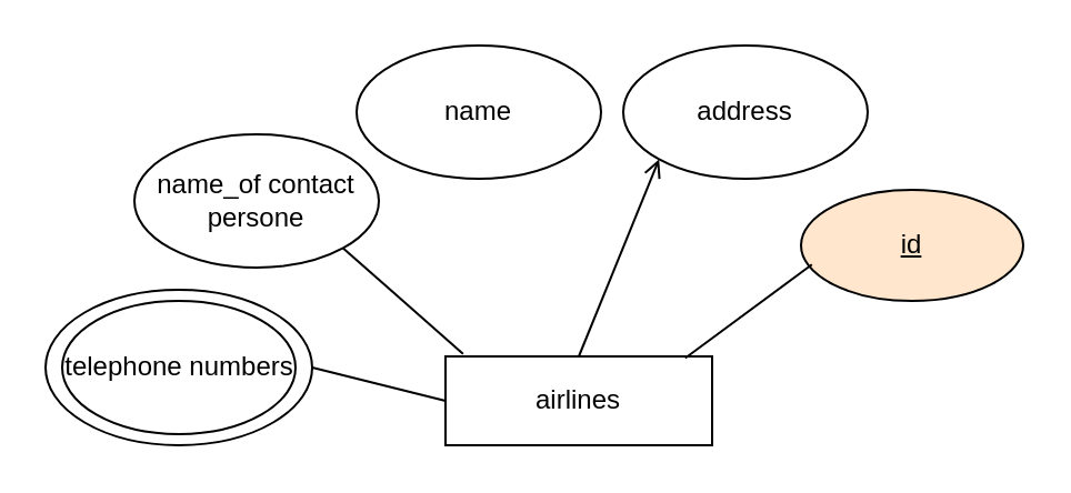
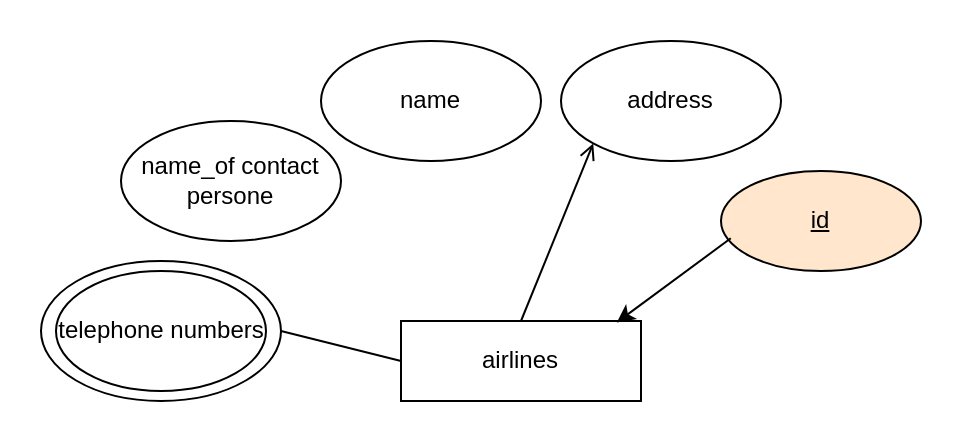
- <mxCell id="9" value="" style="endArrow=none;html=1;rounded=0;exitX=0.066;exitY=-0.029;exitDx=0;exitDy=0;exitPerimeter=0;entryX=1;entryY=1;entryDx=0;entryDy=0;" edge="1" parent="1" source="2" target="6"><mxGeometry width="50" height="50" relative="1" as="geometry"><mxPoint x="120" y="170" as="sourcePoint" /><mxPoint x="170" y="120" as="targetPoint" /></mxGeometry></mxCell>
- <mxCell id="12" value="" style="endArrow=none;html=1;rounded=0;exitX=0.049;exitY=0.673;exitDx=0;exitDy=0;exitPerimeter=0;entryX=0.899;entryY=0.018;entryDx=0;entryDy=0;entryPerimeter=0;" edge="1" parent="1" source="3" target="2"><mxGeometry width="50" height="50" relative="1" as="geometry"><mxPoint x="238" y="189" as="sourcePoint" /><mxPoint x="184" y="141" as="targetPoint" /></mxGeometry></mxCell>
+ <mxCell id="12" value="" style="endArrow=classic;html=1;rounded=0;exitX=0.049;exitY=0.673;exitDx=0;exitDy=0;exitPerimeter=0;entryX=0.899;entryY=0.018;entryDx=0;entryDy=0;entryPerimeter=0;" edge="1" parent="1" source="3" target="2"><mxGeometry width="50" height="50" relative="1" as="geometry"><mxPoint x="238" y="189" as="sourcePoint" /><mxPoint x="184" y="141" as="targetPoint" /></mxGeometry></mxCell>
